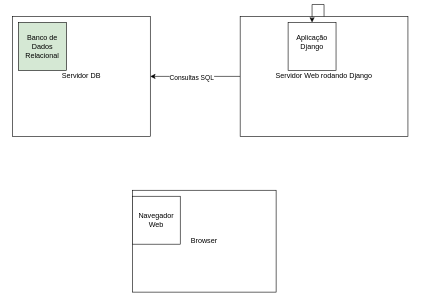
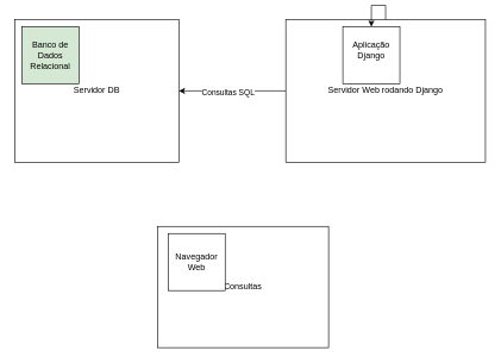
- <mxCell id="10" value="Navegador Web" style="whiteSpace=wrap;html=1;aspect=fixed;" vertex="1" parent="1"><mxGeometry x="220" y="320" width="80" height="80" as="geometry" /></mxCell>
+ <mxCell id="10" value="Navegador Web" style="whiteSpace=wrap;html=1;aspect=fixed;" vertex="1" parent="1"><mxGeometry x="235" y="320" width="80" height="80" as="geometry" /></mxCell>
- <mxCell id="6" value="Browser" style="rounded=0;whiteSpace=wrap;html=1;" vertex="1" parent="1"><mxGeometry x="220" y="310" width="240" height="170" as="geometry" /></mxCell>
+ <mxCell id="6" value="Consultas" style="rounded=0;whiteSpace=wrap;html=1;" vertex="1" parent="1"><mxGeometry x="220" y="310" width="240" height="170" as="geometry" /></mxCell>
